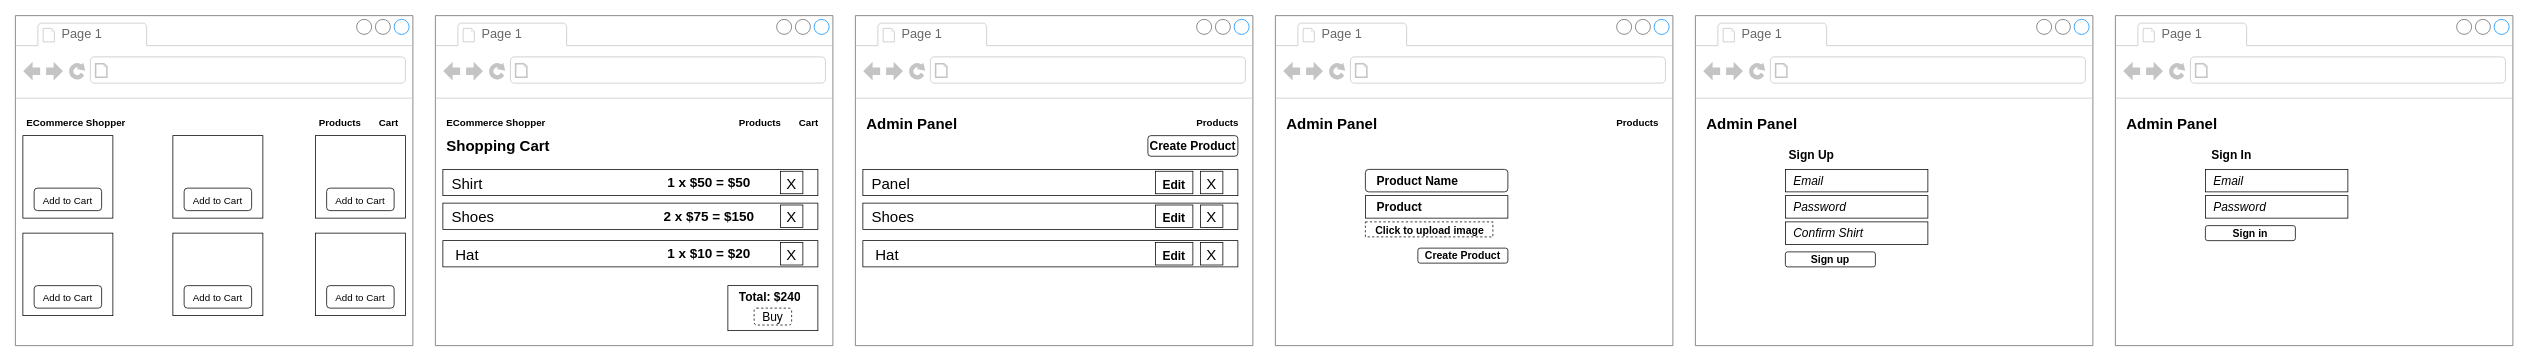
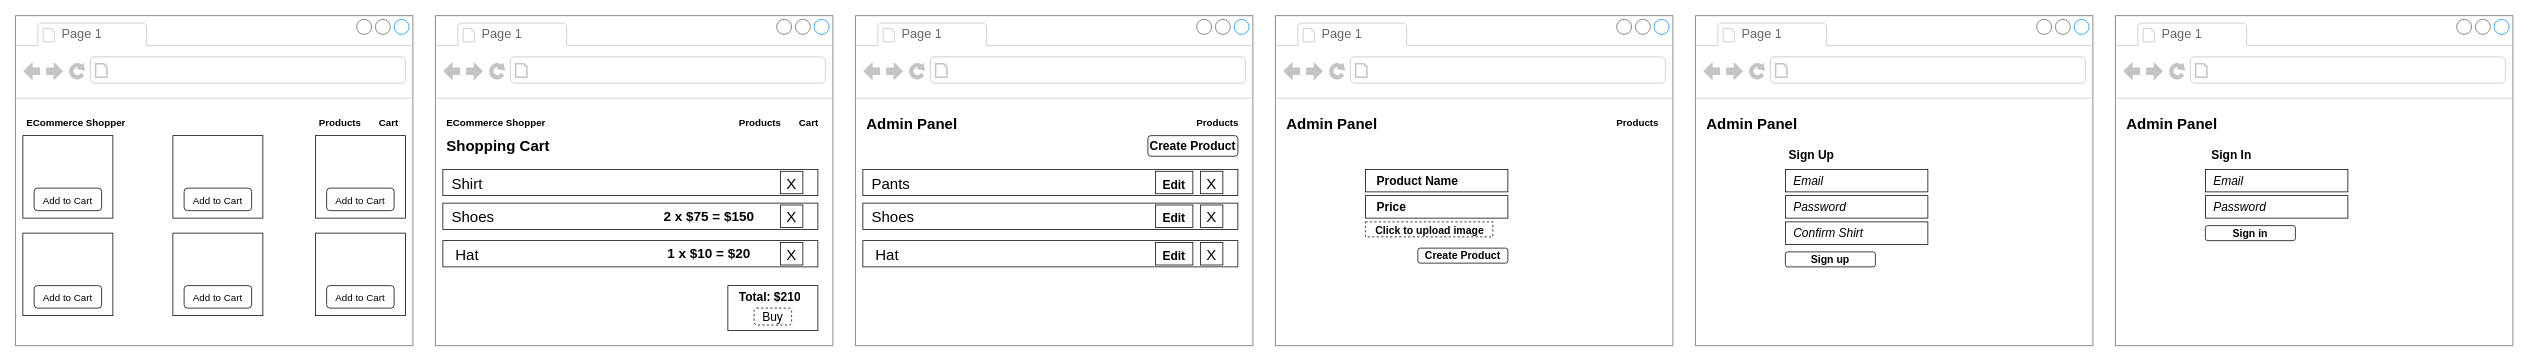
- <mxCell id="67" value="&lt;b&gt;&amp;nbsp; &amp;nbsp;Product Name&lt;/b&gt;" style="whiteSpace=wrap;html=1;fontSize=16;fillColor=none;align=left;rounded=1;" vertex="1" parent="63"><mxGeometry x="120" y="205" width="190" height="30" as="geometry" /></mxCell>
+ <mxCell id="67" value="&lt;b&gt;&amp;nbsp; &amp;nbsp;Product Name&lt;/b&gt;" style="rounded=0;whiteSpace=wrap;html=1;fontSize=16;fillColor=none;align=left;" vertex="1" parent="63"><mxGeometry x="120" y="205" width="190" height="30" as="geometry" /></mxCell>
- <mxCell id="33" value="1 x $50 = $50" style="text;html=1;strokeColor=none;fillColor=none;align=center;verticalAlign=middle;whiteSpace=wrap;rounded=0;fontSize=18;fontStyle=1" vertex="1" parent="25"><mxGeometry x="300" y="216.25" width="130" height="12.5" as="geometry" /></mxCell>
- <mxCell id="51" value="Panel" style="text;html=1;strokeColor=none;fillColor=none;align=left;verticalAlign=middle;whiteSpace=wrap;rounded=0;fontSize=20;" vertex="1" parent="46"><mxGeometry x="20" y="207.5" width="60" height="30" as="geometry" /></mxCell>
+ <mxCell id="51" value="Pants" style="text;html=1;strokeColor=none;fillColor=none;align=left;verticalAlign=middle;whiteSpace=wrap;rounded=0;fontSize=20;" vertex="1" parent="46"><mxGeometry x="20" y="207.5" width="60" height="30" as="geometry" /></mxCell>
- <mxCell id="68" value="&lt;b&gt;&amp;nbsp; &amp;nbsp;Product&lt;/b&gt;" style="rounded=0;whiteSpace=wrap;html=1;fontSize=16;fillColor=none;align=left;" vertex="1" parent="63"><mxGeometry x="120" y="240" width="190" height="30" as="geometry" /></mxCell>
+ <mxCell id="68" value="&lt;b&gt;&amp;nbsp; &amp;nbsp;Price&lt;/b&gt;" style="rounded=0;whiteSpace=wrap;html=1;fontSize=16;fillColor=none;align=left;" vertex="1" parent="63"><mxGeometry x="120" y="240" width="190" height="30" as="geometry" /></mxCell>
- <mxCell id="44" value="&lt;h1&gt;&lt;font style=&quot;font-size: 16px;&quot;&gt;Total: $240&lt;/font&gt;&lt;/h1&gt;" style="text;html=1;strokeColor=none;fillColor=none;spacing=5;spacingTop=-20;whiteSpace=wrap;overflow=hidden;rounded=0;fontSize=18;" vertex="1" parent="25"><mxGeometry x="400" y="332.5" width="100" height="50" as="geometry" /></mxCell>
+ <mxCell id="44" value="&lt;h1&gt;&lt;font style=&quot;font-size: 16px;&quot;&gt;Total: $210&lt;/font&gt;&lt;/h1&gt;" style="text;html=1;strokeColor=none;fillColor=none;spacing=5;spacingTop=-20;whiteSpace=wrap;overflow=hidden;rounded=0;fontSize=18;" vertex="1" parent="25"><mxGeometry x="400" y="332.5" width="100" height="50" as="geometry" /></mxCell>
